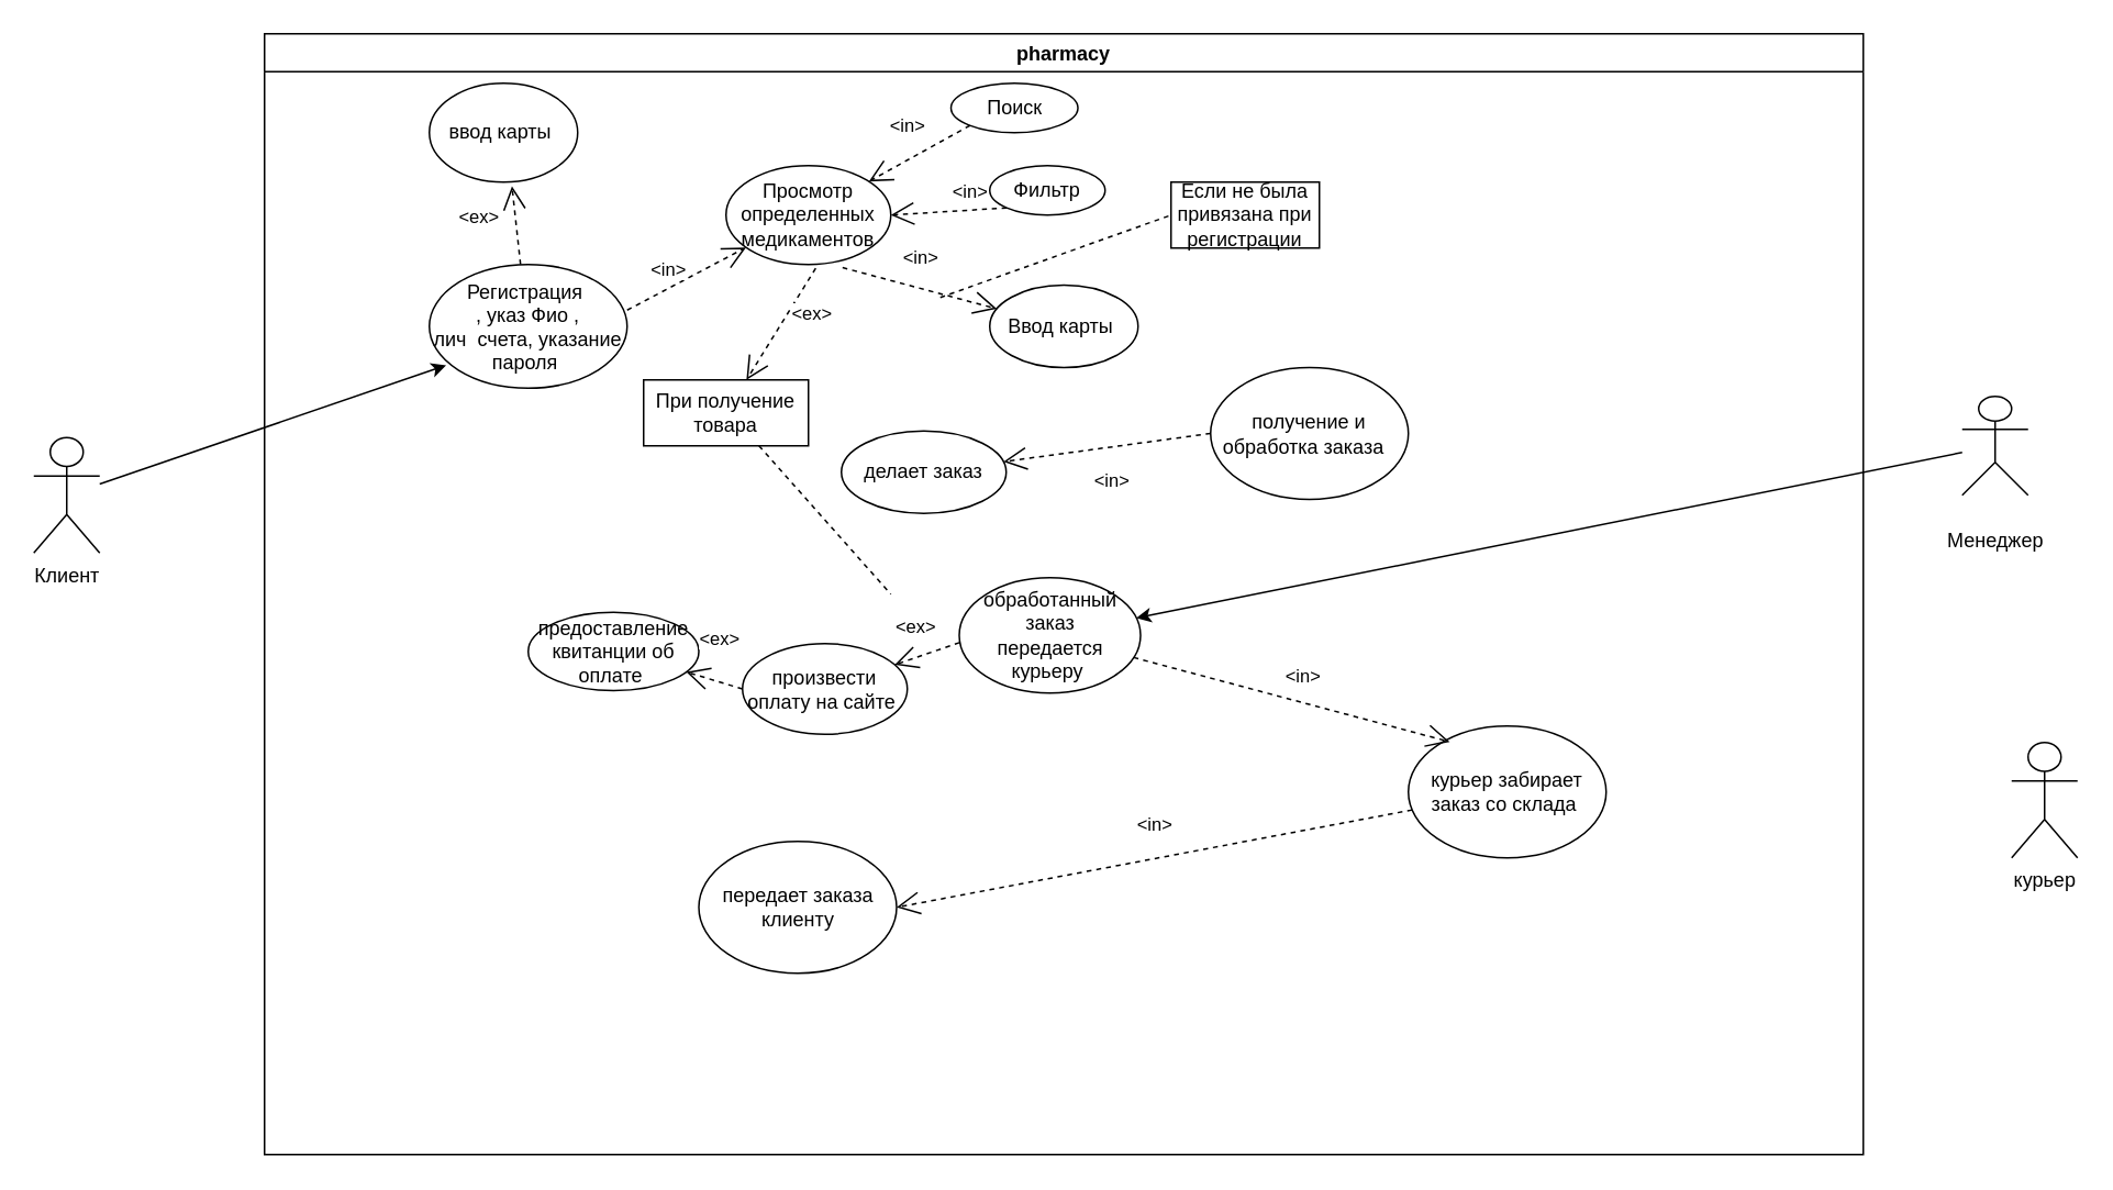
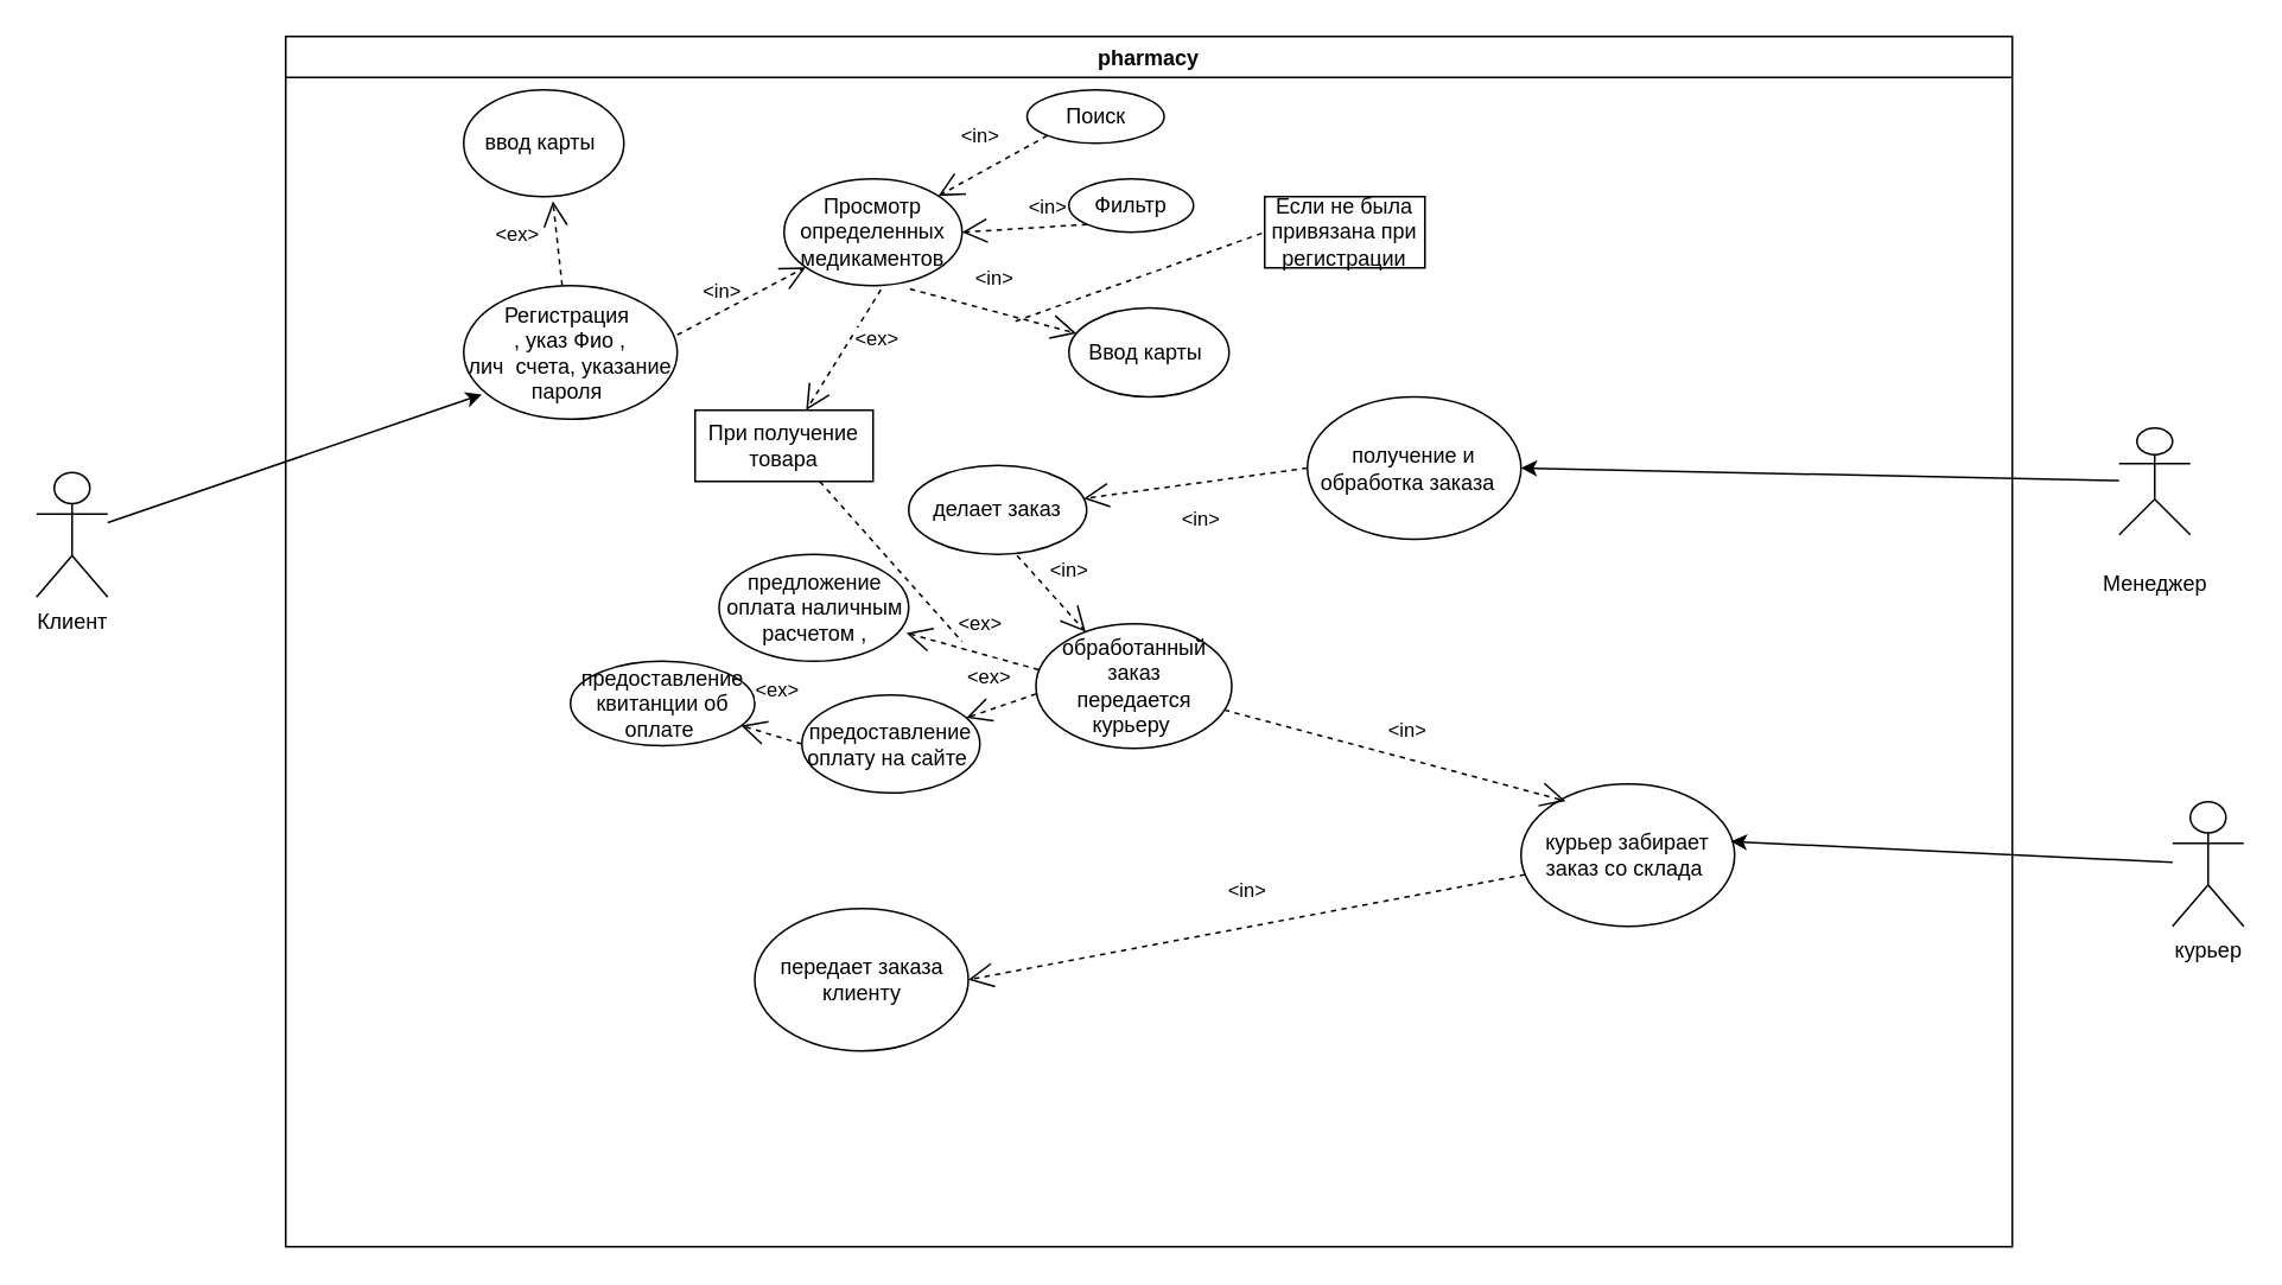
- <mxCell id="37" value="" style="endArrow=classic;html=1;rounded=0;" edge="1" parent="1" source="3" target="8"><mxGeometry width="50" height="50" relative="1" as="geometry"><mxPoint x="750" y="390" as="sourcePoint" /><mxPoint x="800" y="340" as="targetPoint" /></mxGeometry></mxCell>
+ <mxCell id="37" value="" style="endArrow=classic;html=1;rounded=0;entryX=1;entryY=0.5;entryDx=0;entryDy=0;" edge="1" parent="1" source="3" target="12"><mxGeometry width="50" height="50" relative="1" as="geometry"><mxPoint x="750" y="390" as="sourcePoint" /><mxPoint x="800" y="340" as="targetPoint" /></mxGeometry></mxCell>
+ <mxCell id="25" value="&amp;lt;in&amp;gt;" style="endArrow=open;endSize=12;dashed=1;html=1;rounded=0;exitX=0.609;exitY=1.012;exitDx=0;exitDy=0;exitPerimeter=0;" edge="1" parent="5" source="7" target="8"><mxGeometry x="-0.11" y="16" width="160" relative="1" as="geometry"><mxPoint x="310" y="430" as="sourcePoint" /><mxPoint x="470" y="430" as="targetPoint" /><mxPoint as="offset" /></mxGeometry></mxCell>
+ <mxCell id="9" value="предложение оплата наличным расчетом ," style="ellipse;whiteSpace=wrap;html=1;" parent="5" vertex="1"><mxGeometry x="243.5" y="291" width="106.5" height="60" as="geometry" /></mxCell>
+ <mxCell id="27" value="&amp;lt;ex&amp;gt;" style="endArrow=open;endSize=12;dashed=1;html=1;rounded=0;exitX=0.014;exitY=0.369;exitDx=0;exitDy=0;exitPerimeter=0;entryX=0.988;entryY=0.736;entryDx=0;entryDy=0;entryPerimeter=0;" edge="1" parent="5" source="8" target="9"><mxGeometry x="0.005" y="-16" width="160" relative="1" as="geometry"><mxPoint x="310" y="430" as="sourcePoint" /><mxPoint x="470" y="430" as="targetPoint" /><mxPoint as="offset" /></mxGeometry></mxCell>
- <mxCell id="11" value="произвести оплату на сайте&amp;nbsp;" style="ellipse;whiteSpace=wrap;html=1;" parent="5" vertex="1"><mxGeometry x="290" y="370" width="100" height="55" as="geometry" /></mxCell>
+ <mxCell id="11" value="предоставление оплату на сайте&amp;nbsp;" style="ellipse;whiteSpace=wrap;html=1;" parent="5" vertex="1"><mxGeometry x="290" y="370" width="100" height="55" as="geometry" /></mxCell>
+ <mxCell id="39" value="" style="endArrow=classic;html=1;rounded=0;entryX=0.983;entryY=0.404;entryDx=0;entryDy=0;entryPerimeter=0;" edge="1" parent="1" source="4" target="29"><mxGeometry width="50" height="50" relative="1" as="geometry"><mxPoint x="820" y="470" as="sourcePoint" /><mxPoint x="870" y="420" as="targetPoint" /></mxGeometry></mxCell>
